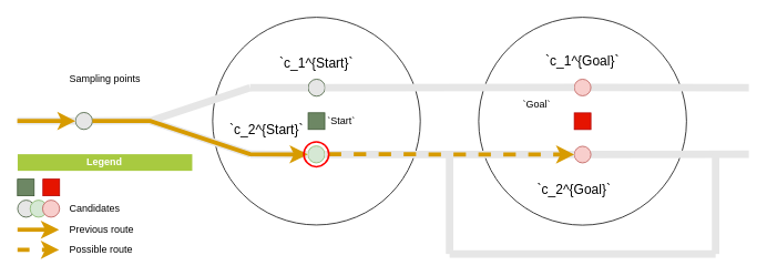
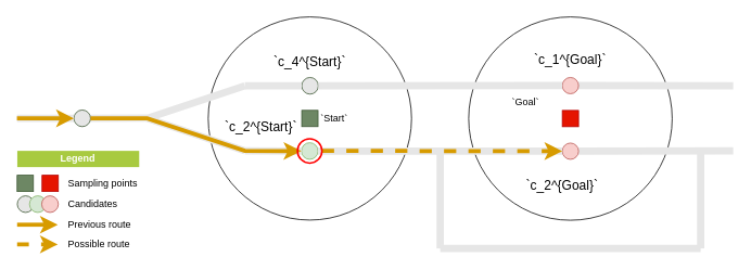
- <mxCell id="43" value="&lt;div&gt;&lt;span style=&quot;font-size: 16px&quot;&gt;`c_1^{Start}`&lt;/span&gt;&lt;/div&gt;" style="text;html=1;strokeColor=none;fillColor=none;align=center;verticalAlign=middle;whiteSpace=wrap;rounded=0;fontColor=#000000;" parent="1" vertex="1"><mxGeometry x="359.68" y="65" width="40" height="20" as="geometry" /></mxCell>
+ <mxCell id="43" value="&lt;div&gt;&lt;span style=&quot;font-size: 16px&quot;&gt;`c_4^{Start}`&lt;/span&gt;&lt;/div&gt;" style="text;html=1;strokeColor=none;fillColor=none;align=center;verticalAlign=middle;whiteSpace=wrap;rounded=0;fontColor=#000000;" parent="1" vertex="1"><mxGeometry x="359.68" y="65" width="40" height="20" as="geometry" /></mxCell>
- <mxCell id="35" value="Sampling points" style="text;html=1;strokeColor=none;fillColor=none;align=left;verticalAlign=middle;whiteSpace=wrap;rounded=0;" parent="1" vertex="1"><mxGeometry x="80.84" y="85" width="89.37" height="20" as="geometry" /></mxCell>
+ <mxCell id="35" value="Sampling points" style="text;html=1;strokeColor=none;fillColor=none;align=left;verticalAlign=middle;whiteSpace=wrap;rounded=0;" parent="1" vertex="1"><mxGeometry x="80.84" y="215" width="89.37" height="20" as="geometry" /></mxCell>
- <mxCell id="29" value="&lt;b&gt;Legend&lt;/b&gt;" style="text;html=1;strokeColor=none;align=center;verticalAlign=middle;whiteSpace=wrap;rounded=0;fillColor=#a8ca40;fontColor=#FFFFFF;" parent="1" vertex="1"><mxGeometry x="20.42" y="185" width="210" height="20" as="geometry" /></mxCell>
+ <mxCell id="29" value="&lt;b&gt;Legend&lt;/b&gt;" style="text;html=1;strokeColor=none;align=center;verticalAlign=middle;whiteSpace=wrap;rounded=0;fillColor=#a8ca40;fontColor=#FFFFFF;" parent="1" vertex="1"><mxGeometry x="20.42" y="185" width="149.79" height="20" as="geometry" /></mxCell>
